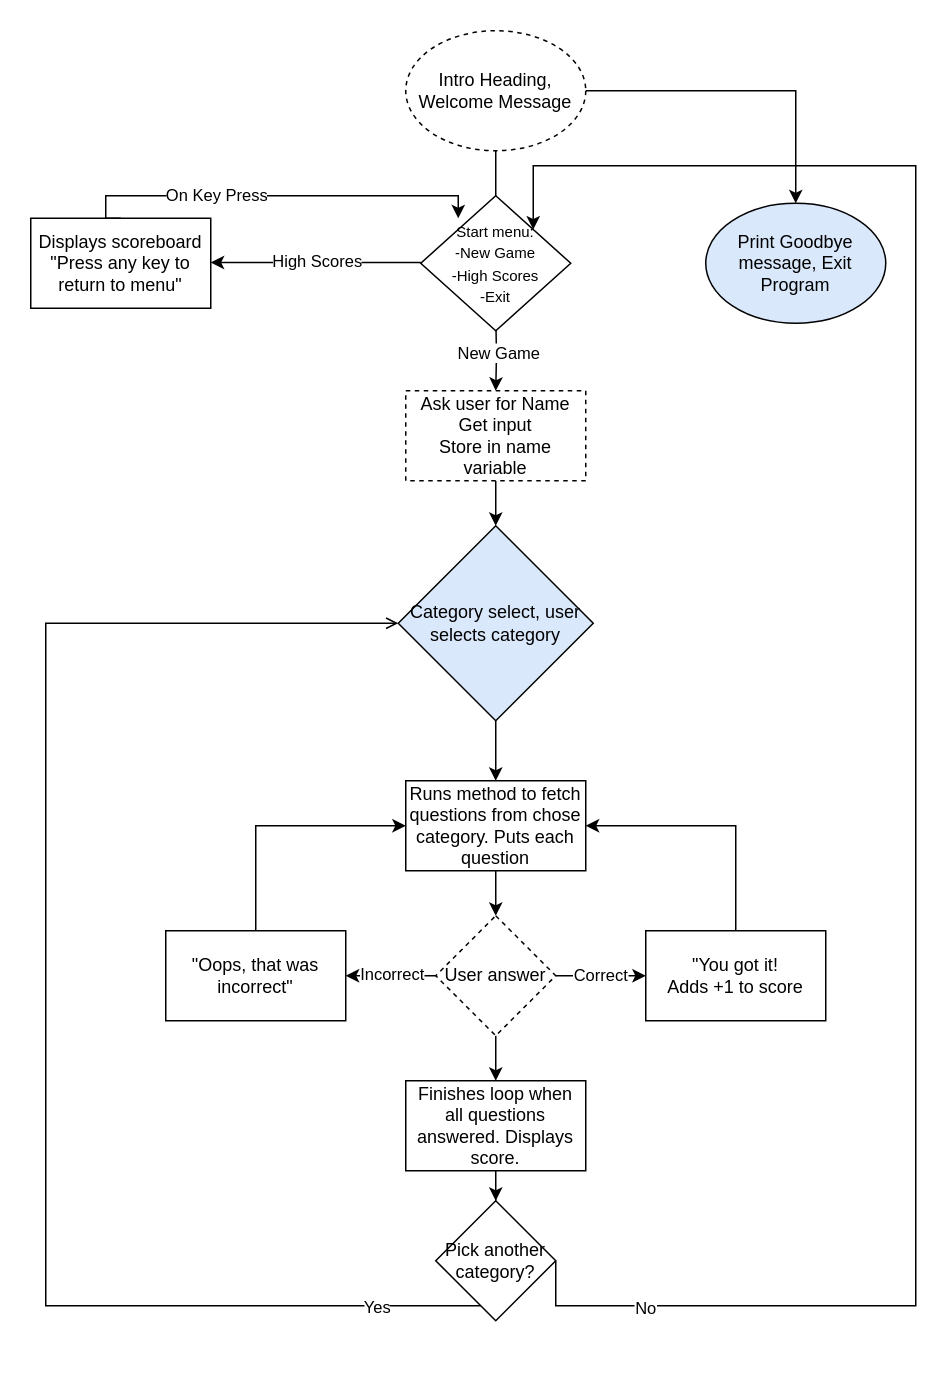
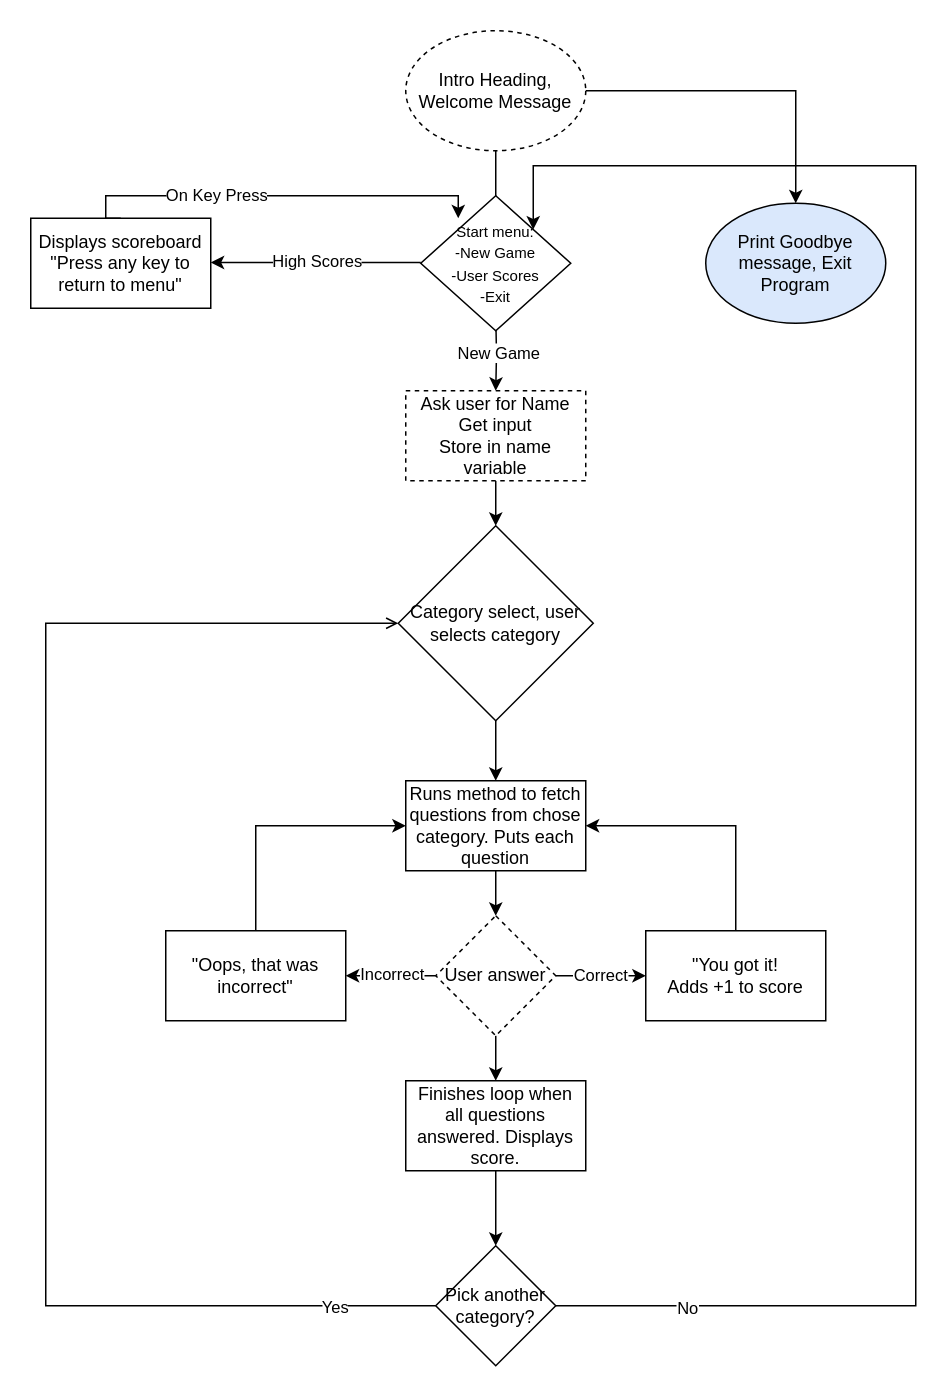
- <mxCell id="14" value="&lt;font style=&quot;font-size: 10px&quot;&gt;Start menu:&lt;br&gt;-New Game&lt;br&gt;-High Scores&lt;br&gt;-Exit&lt;/font&gt;" style="rhombus;whiteSpace=wrap;html=1;" vertex="1" parent="1"><mxGeometry x="280" y="130" width="100" height="90" as="geometry" /></mxCell>
+ <mxCell id="14" value="&lt;font style=&quot;font-size: 10px&quot;&gt;Start menu:&lt;br&gt;-New Game&lt;br&gt;-User Scores&lt;br&gt;-Exit&lt;/font&gt;" style="rhombus;whiteSpace=wrap;html=1;" vertex="1" parent="1"><mxGeometry x="280" y="130" width="100" height="90" as="geometry" /></mxCell>
- <mxCell id="16" value="Category select, user selects category" style="rhombus;whiteSpace=wrap;html=1;fillColor=#dae8fc;" vertex="1" parent="1"><mxGeometry x="265" y="350" width="130" height="130" as="geometry" /></mxCell>
+ <mxCell id="16" value="Category select, user selects category" style="rhombus;whiteSpace=wrap;html=1;" vertex="1" parent="1"><mxGeometry x="265" y="350" width="130" height="130" as="geometry" /></mxCell>
- <mxCell id="34" value="Pick another category?" style="rhombus;whiteSpace=wrap;html=1;" vertex="1" parent="1"><mxGeometry x="290" y="800" width="80" height="80" as="geometry" /></mxCell>
+ <mxCell id="34" value="Pick another category?" style="rhombus;whiteSpace=wrap;html=1;" vertex="1" parent="1"><mxGeometry x="290" y="830" width="80" height="80" as="geometry" /></mxCell>
